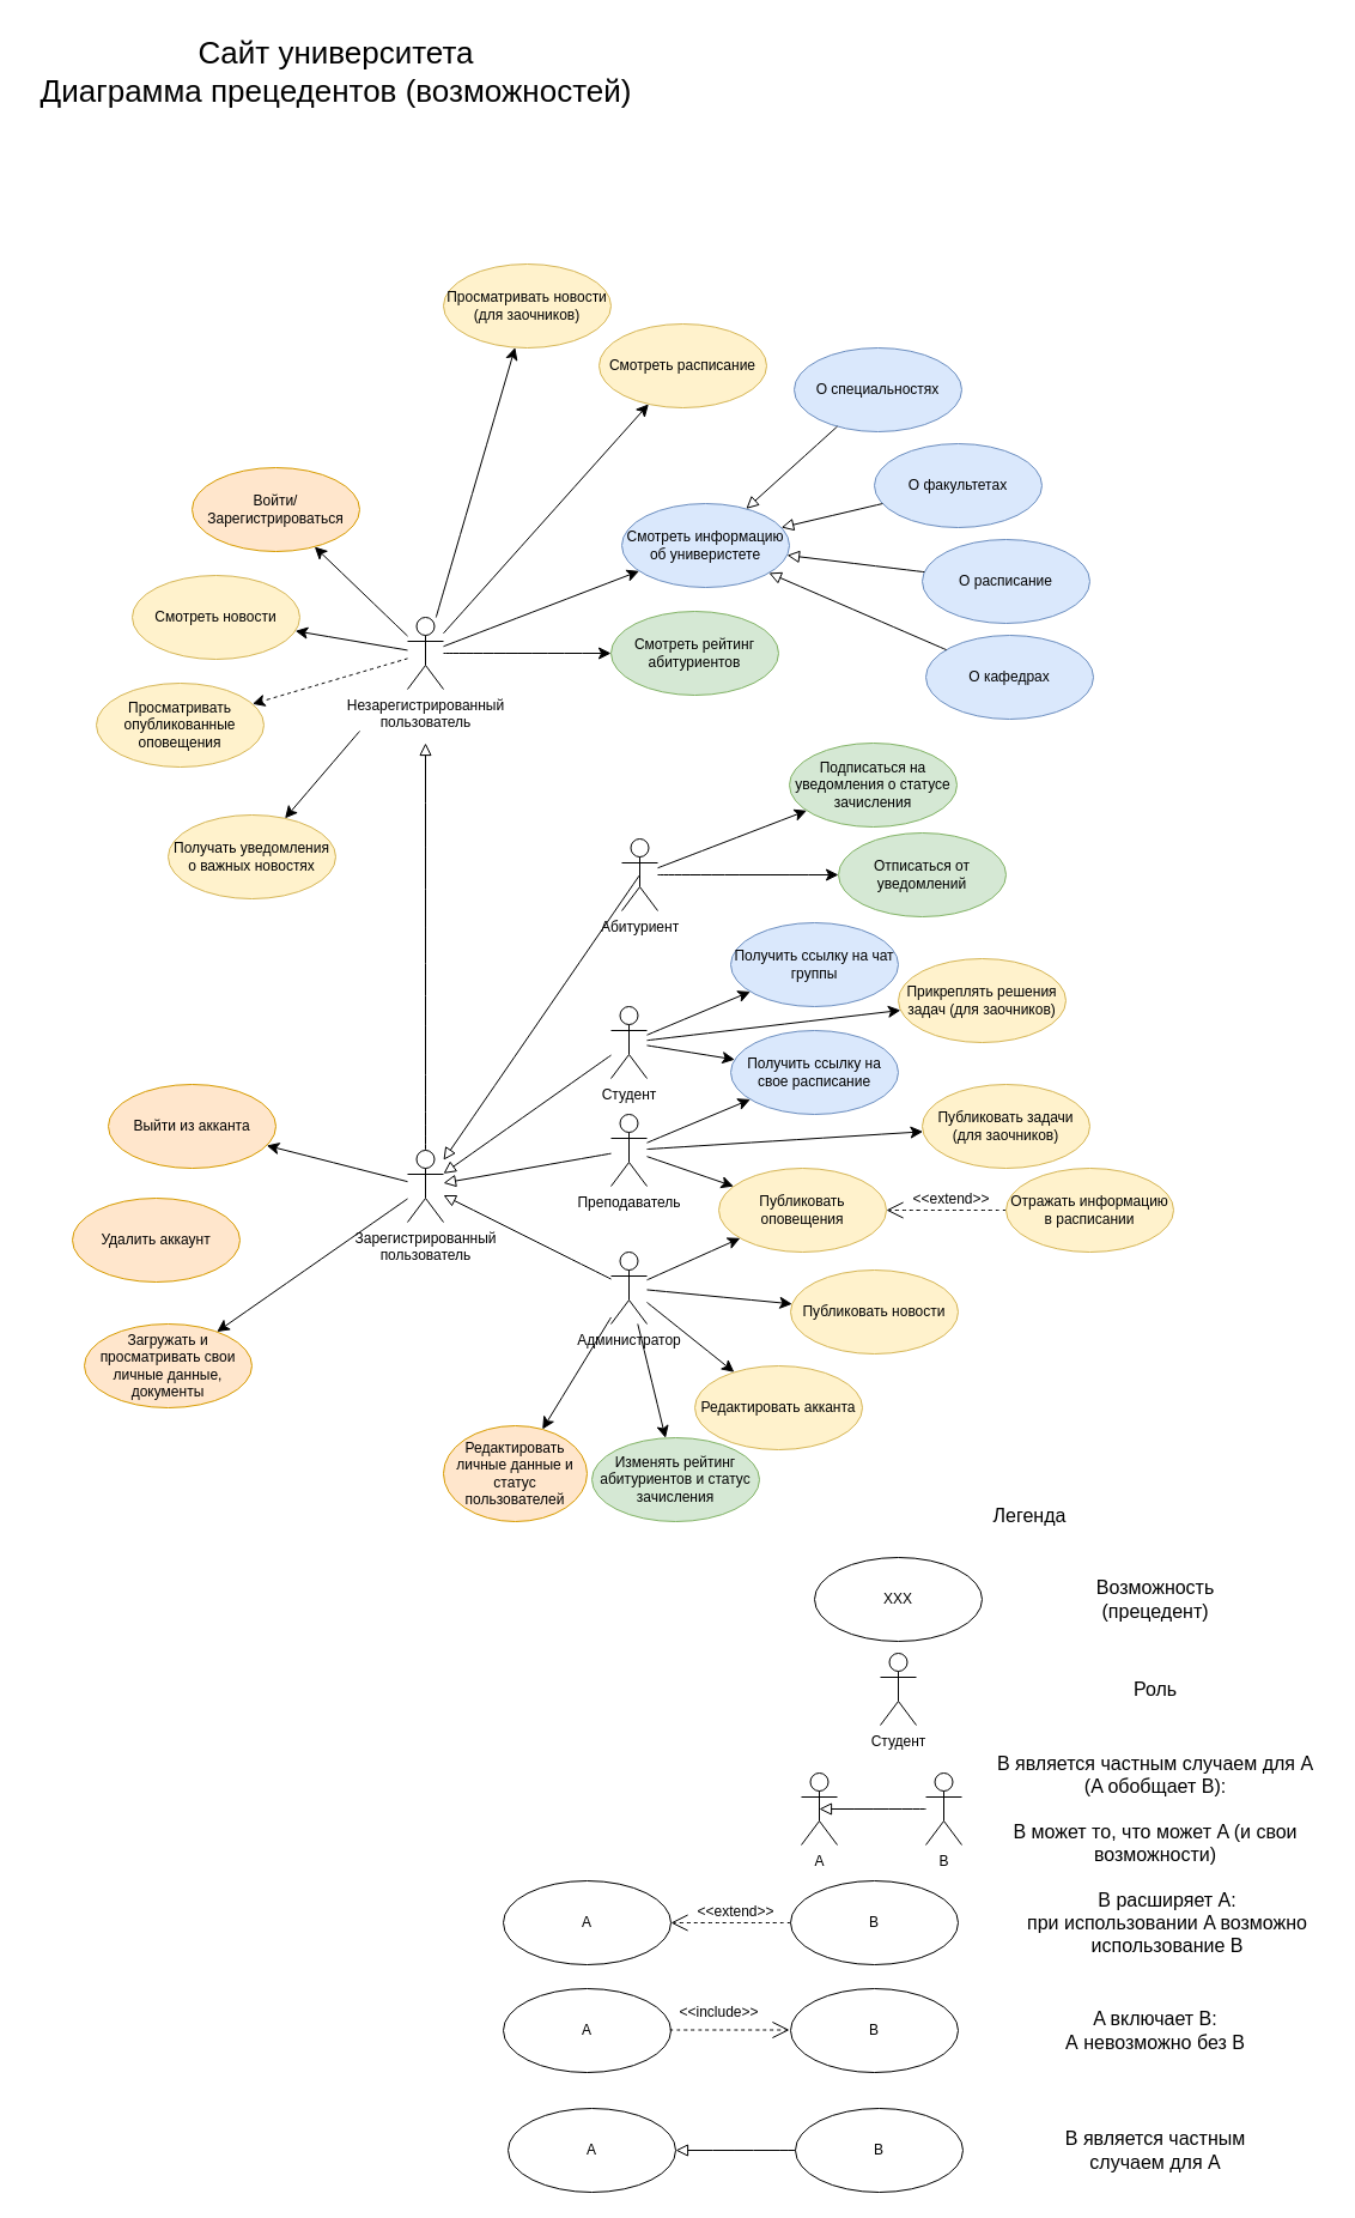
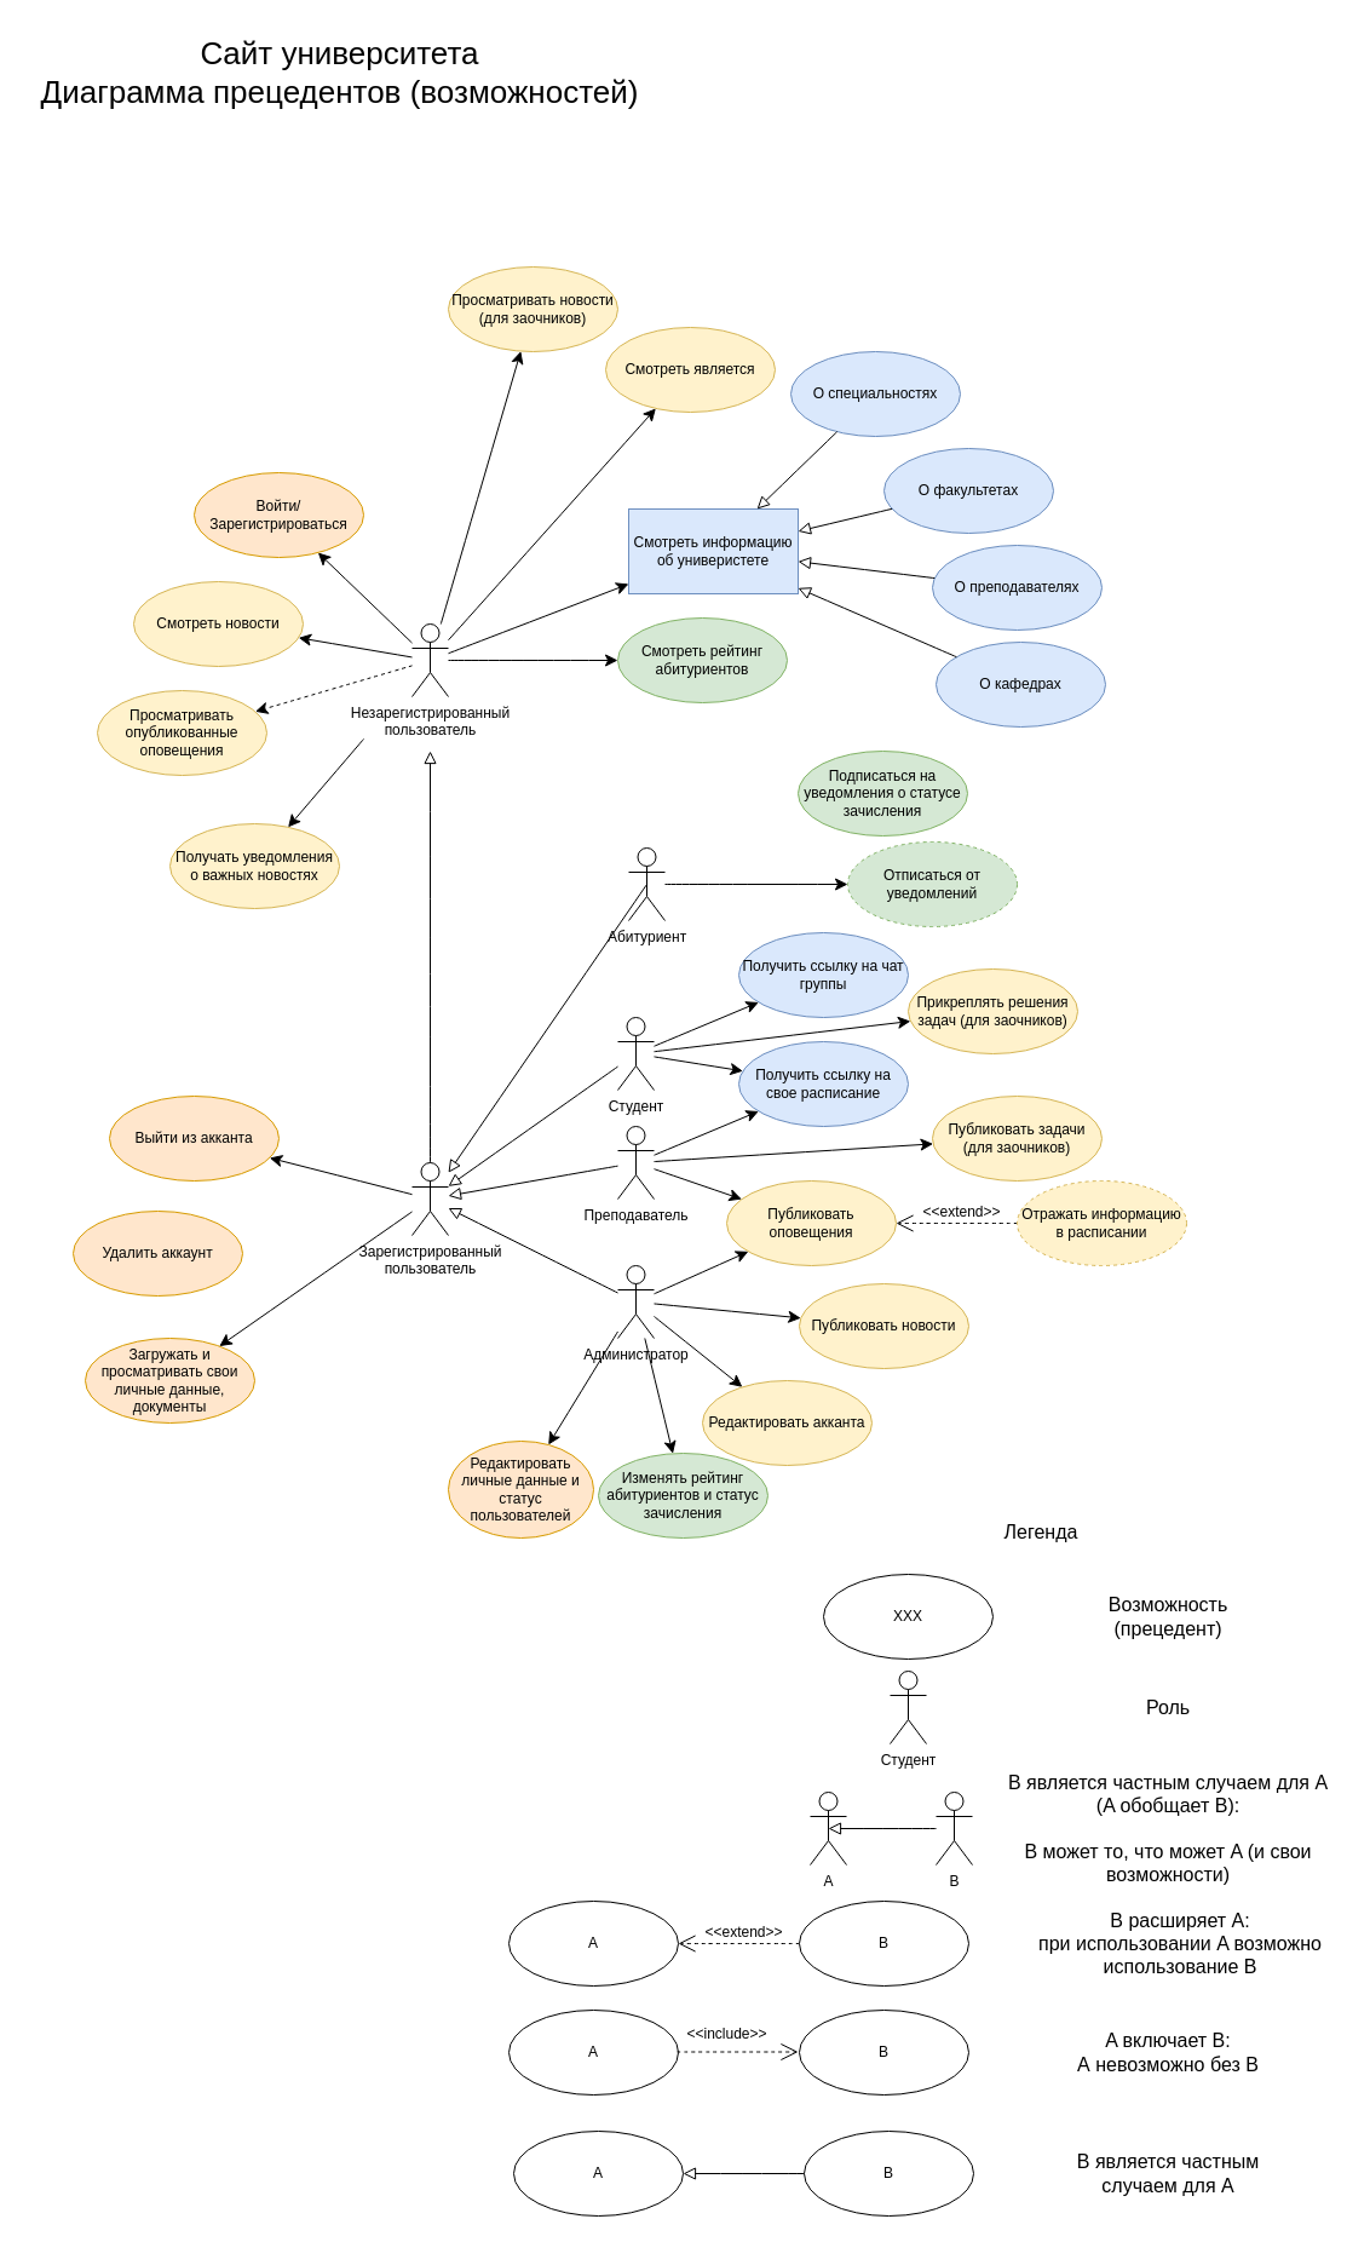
- <mxCell id="10" value="Смотреть расписание" style="ellipse;whiteSpace=wrap;html=1;fillColor=#fff2cc;strokeColor=#d6b656;" parent="1" vertex="1"><mxGeometry x="500" y="270" width="140" height="70" as="geometry" /></mxCell>
+ <mxCell id="10" value="Смотреть является" style="ellipse;whiteSpace=wrap;html=1;fillColor=#fff2cc;strokeColor=#d6b656;" parent="1" vertex="1"><mxGeometry x="500" y="270" width="140" height="70" as="geometry" /></mxCell>
- <mxCell id="52" value="О специальностях" style="ellipse;whiteSpace=wrap;html=1;fillColor=#dae8fc;strokeColor=#6c8ebf;" parent="1" vertex="1"><mxGeometry x="663" y="290" width="140" height="70" as="geometry" /></mxCell>
+ <mxCell id="52" value="О специальностях" style="ellipse;whiteSpace=wrap;html=1;fillColor=#dae8fc;strokeColor=#6c8ebf;" parent="1" vertex="1"><mxGeometry x="653" y="290" width="140" height="70" as="geometry" /></mxCell>
- <mxCell id="46" value="Смотреть информацию об универистете" style="ellipse;whiteSpace=wrap;html=1;fillColor=#dae8fc;strokeColor=#6c8ebf;" parent="1" vertex="1"><mxGeometry x="519" y="420" width="140" height="70" as="geometry" /></mxCell>
+ <mxCell id="46" value="Смотреть информацию об универистете" style="whiteSpace=wrap;html=1;fillColor=#dae8fc;strokeColor=#6c8ebf;rounded=0;" parent="1" vertex="1"><mxGeometry x="519" y="420" width="140" height="70" as="geometry" /></mxCell>
- <mxCell id="80" value="О расписание" style="ellipse;whiteSpace=wrap;html=1;fillColor=#dae8fc;strokeColor=#6c8ebf;" parent="1" vertex="1"><mxGeometry x="770" y="450" width="140" height="70" as="geometry" /></mxCell>
+ <mxCell id="80" value="О преподавателях" style="ellipse;whiteSpace=wrap;html=1;fillColor=#dae8fc;strokeColor=#6c8ebf;" parent="1" vertex="1"><mxGeometry x="770" y="450" width="140" height="70" as="geometry" /></mxCell>
- <mxCell id="41" style="edgeStyle=none;curved=1;rounded=0;orthogonalLoop=1;jettySize=auto;html=1;fontSize=12;startSize=8;endSize=8;" parent="1" source="43" target="44" edge="1"><mxGeometry relative="1" as="geometry" /></mxCell>
- <mxCell id="57" value="Отписаться от уведомлений" style="ellipse;whiteSpace=wrap;html=1;fillColor=#d5e8d4;strokeColor=#82b366;" parent="1" vertex="1"><mxGeometry x="700" y="695" width="140" height="70" as="geometry" /></mxCell>
+ <mxCell id="57" value="Отписаться от уведомлений" style="ellipse;whiteSpace=wrap;html=1;fillColor=#d5e8d4;strokeColor=#82b366;dashed=1;" parent="1" vertex="1"><mxGeometry x="700" y="695" width="140" height="70" as="geometry" /></mxCell>
- <mxCell id="29" value="Отражать информацию в расписании" style="ellipse;whiteSpace=wrap;html=1;fillColor=#fff2cc;strokeColor=#d6b656;" parent="1" vertex="1"><mxGeometry x="840" y="975" width="140" height="70" as="geometry" /></mxCell>
+ <mxCell id="29" value="Отражать информацию в расписании" style="ellipse;whiteSpace=wrap;html=1;fillColor=#fff2cc;strokeColor=#d6b656;dashed=1;" parent="1" vertex="1"><mxGeometry x="840" y="975" width="140" height="70" as="geometry" /></mxCell>
